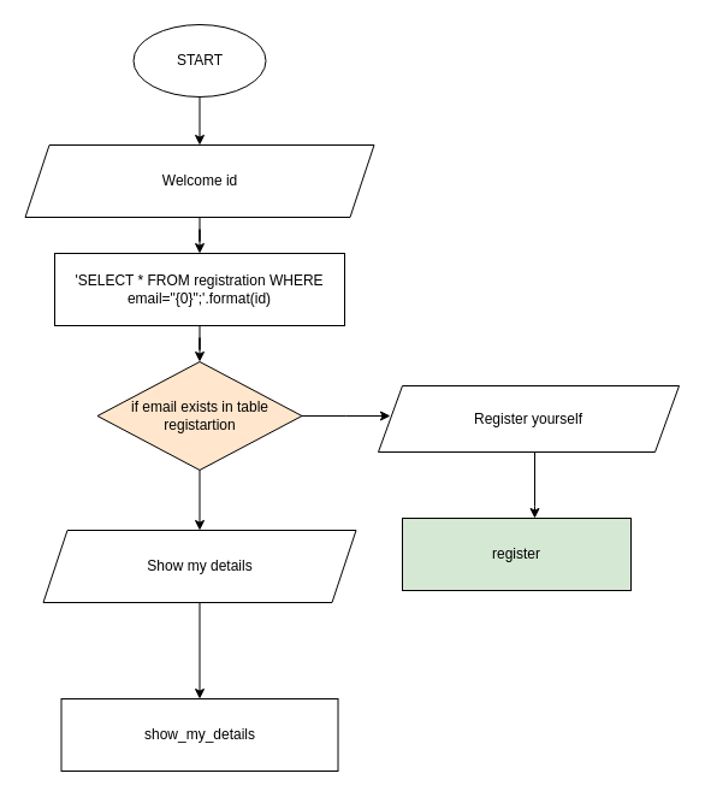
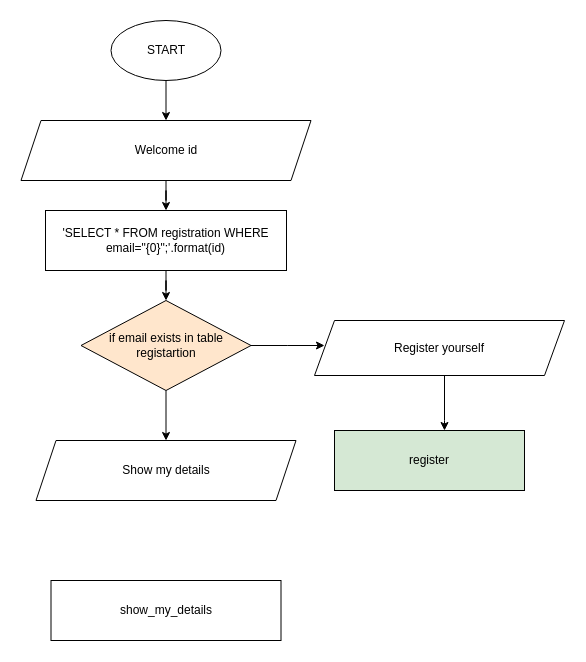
- <mxCell id="14" style="edgeStyle=orthogonalEdgeStyle;rounded=0;orthogonalLoop=1;jettySize=auto;html=1;" edge="1" parent="1" source="15" target="16"><mxGeometry relative="1" as="geometry"><mxPoint x="165.5" y="550" as="targetPoint" /></mxGeometry></mxCell>
